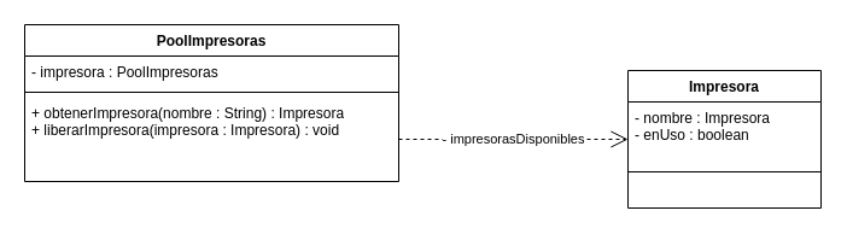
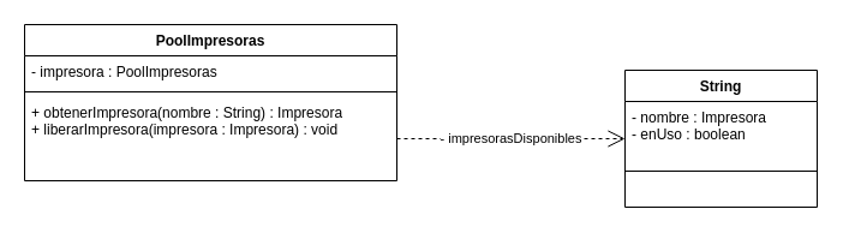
- <mxCell id="6" value="Impresora" style="swimlane;fontStyle=1;align=center;verticalAlign=top;childLayout=stackLayout;horizontal=1;startSize=26;horizontalStack=0;resizeParent=1;resizeParentMax=0;resizeLast=0;collapsible=1;marginBottom=0;whiteSpace=wrap;html=1;" vertex="1" parent="1"><mxGeometry x="520" y="58" width="160" height="114" as="geometry" /></mxCell>
+ <mxCell id="6" value="String" style="swimlane;fontStyle=1;align=center;verticalAlign=top;childLayout=stackLayout;horizontal=1;startSize=26;horizontalStack=0;resizeParent=1;resizeParentMax=0;resizeLast=0;collapsible=1;marginBottom=0;whiteSpace=wrap;html=1;" vertex="1" parent="1"><mxGeometry x="520" y="58" width="160" height="114" as="geometry" /></mxCell>
